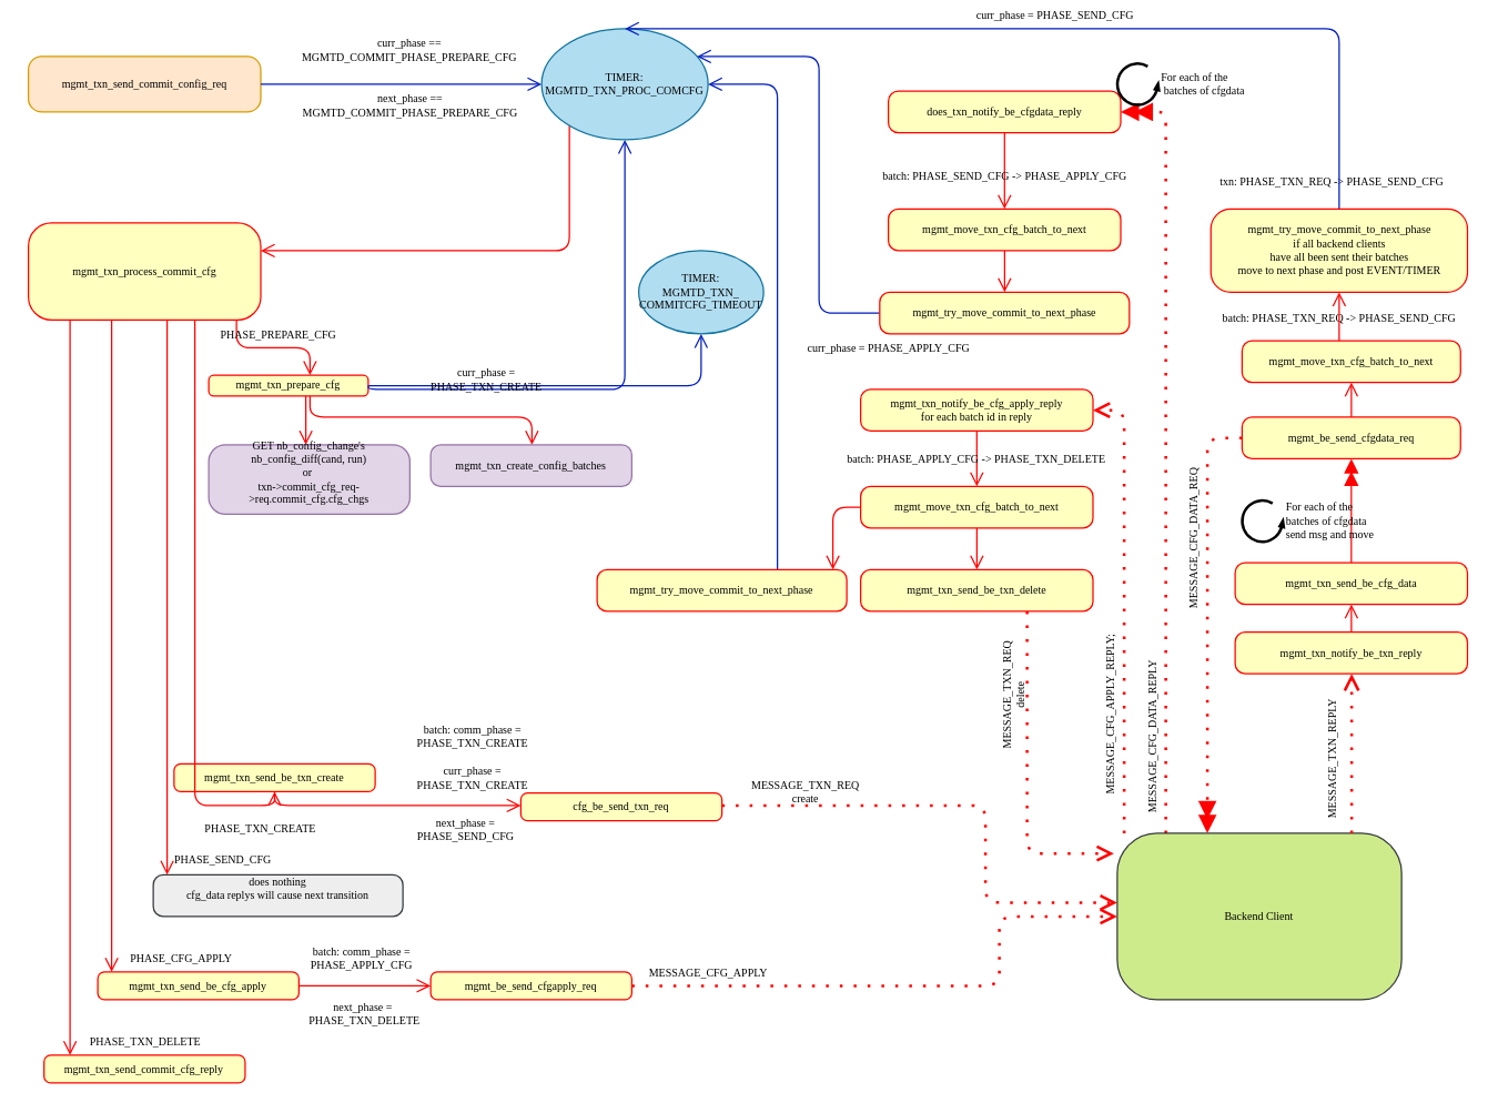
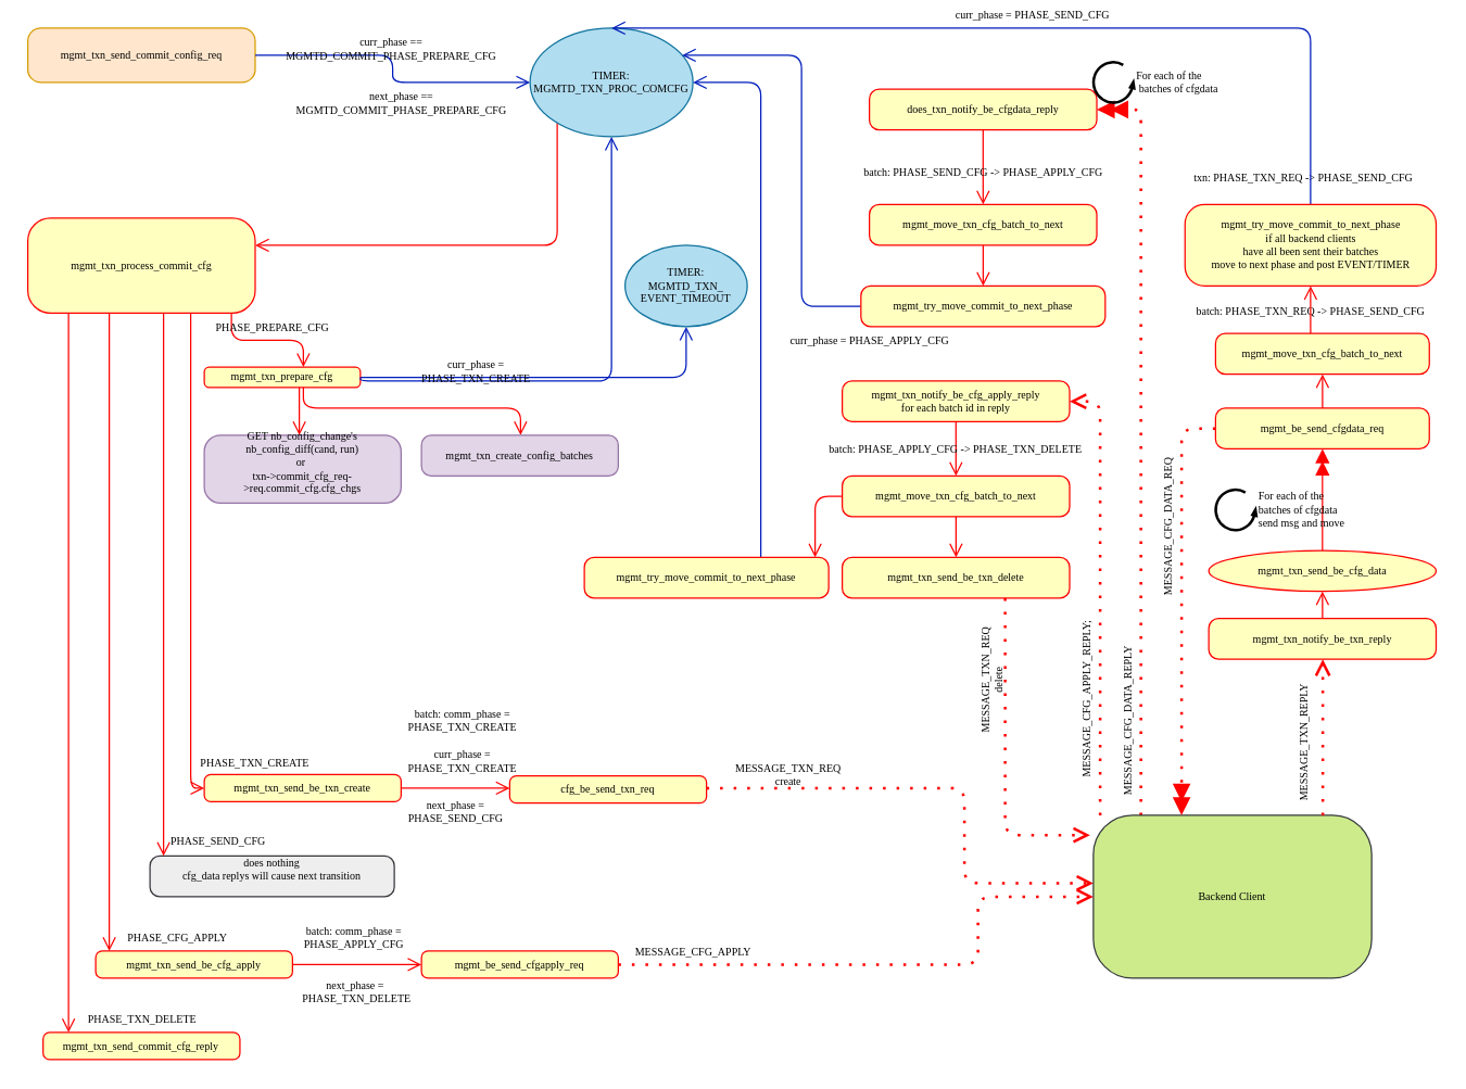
- <mxCell id="29" value="mgmt_txn_send_commit_config_req" style="rounded=1;whiteSpace=wrap;arcSize=24;fillColor=#ffe6cc;strokeColor=#d79b00;shadow=0;comic=0;labelBackgroundColor=none;fontFamily=Verdana;fontSize=8;align=center;fontColor=default;" parent="1" vertex="1"><mxGeometry x="20" y="40" width="167.5" height="40" as="geometry" /></mxCell>
+ <mxCell id="29" value="mgmt_txn_send_commit_config_req" style="rounded=1;whiteSpace=wrap;arcSize=24;fillColor=#ffe6cc;strokeColor=#d79b00;shadow=0;comic=0;labelBackgroundColor=none;fontFamily=Verdana;fontSize=8;align=center;fontColor=default;" parent="1" vertex="1"><mxGeometry x="20" y="20" width="167.5" height="40" as="geometry" /></mxCell>
- <mxCell id="38" value="TIMER:&#10;MGMTD_TXN_&#10;COMMITCFG_TIMEOUT" style="ellipse;whiteSpace=wrap;fontFamily=Verdana;fontSize=8;fillColor=#b1ddf0;strokeColor=#10739e;fontColor=default;" parent="1" vertex="1"><mxGeometry x="460" y="180" width="90" height="60" as="geometry" /></mxCell>
+ <mxCell id="38" value="TIMER:&#10;MGMTD_TXN_&#10;EVENT_TIMEOUT" style="ellipse;whiteSpace=wrap;fontFamily=Verdana;fontSize=8;fillColor=#b1ddf0;strokeColor=#10739e;fontColor=default;" parent="1" vertex="1"><mxGeometry x="460" y="180" width="90" height="60" as="geometry" /></mxCell>
- <mxCell id="47" value="mgmt_txn_send_be_cfg_data" style="rounded=1;whiteSpace=wrap;arcSize=24;fillColor=#ffffc0;strokeColor=#ff0000;shadow=0;comic=0;labelBackgroundColor=none;fontFamily=Verdana;fontSize=8;align=center;fontColor=default;" parent="1" vertex="1"><mxGeometry x="890" y="405" width="167.5" height="30" as="geometry" /></mxCell>
+ <mxCell id="47" value="mgmt_txn_send_be_cfg_data" style="ellipse;whiteSpace=wrap;arcSize=24;fillColor=#ffffc0;strokeColor=#ff0000;shadow=0;comic=0;labelBackgroundColor=none;fontFamily=Verdana;fontSize=8;align=center;fontColor=default;" parent="1" vertex="1"><mxGeometry x="890" y="405" width="167.5" height="30" as="geometry" /></mxCell>
- <mxCell id="8" value="mgmt_txn_send_be_txn_create" style="rounded=1;whiteSpace=wrap;arcSize=24;fillColor=#ffffc0;strokeColor=#ff0000;shadow=0;comic=0;labelBackgroundColor=none;fontFamily=Verdana;fontSize=8;fontColor=default;align=center;" parent="1" vertex="1"><mxGeometry x="125" y="550" width="145" height="20" as="geometry" /></mxCell>
+ <mxCell id="8" value="mgmt_txn_send_be_txn_create" style="rounded=1;whiteSpace=wrap;arcSize=24;fillColor=#ffffc0;strokeColor=#ff0000;shadow=0;comic=0;labelBackgroundColor=none;fontFamily=Verdana;fontSize=8;fontColor=default;align=center;" parent="1" vertex="1"><mxGeometry x="150" y="570" width="145" height="20" as="geometry" /></mxCell>
